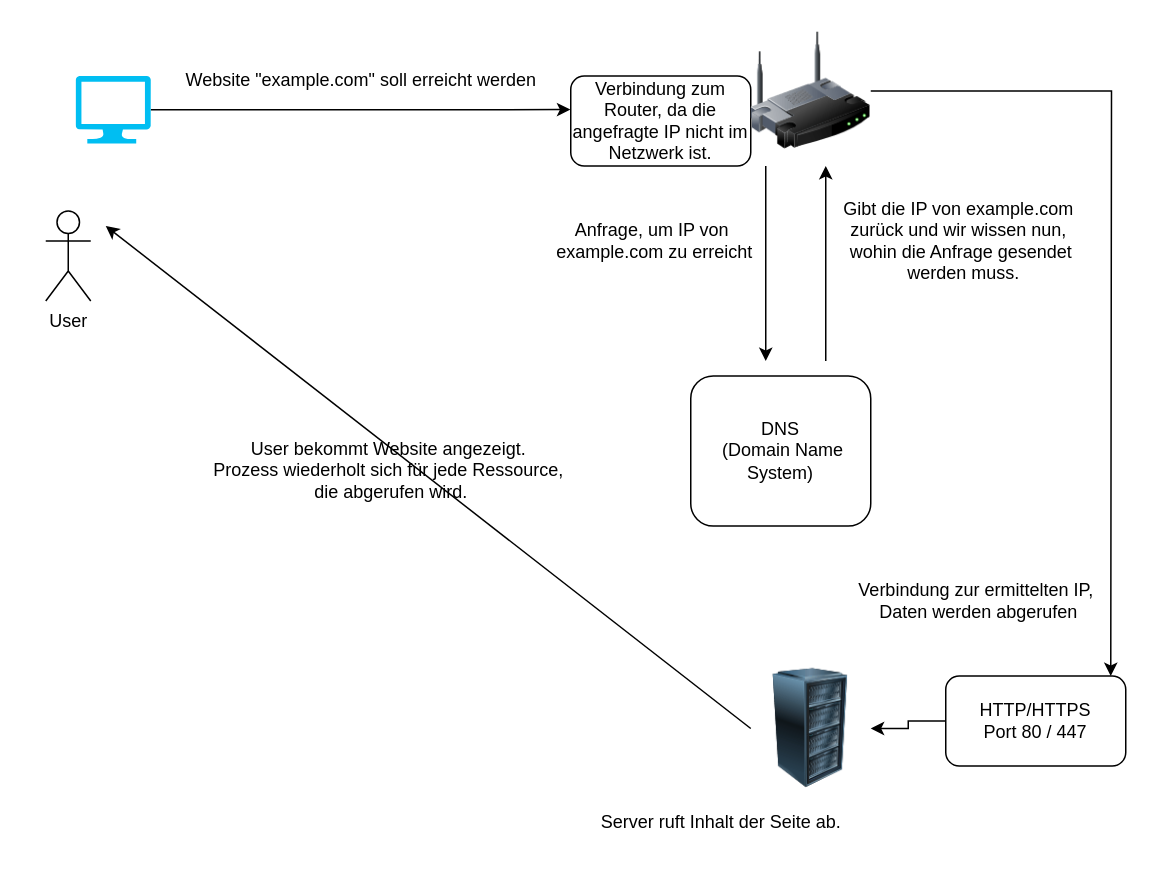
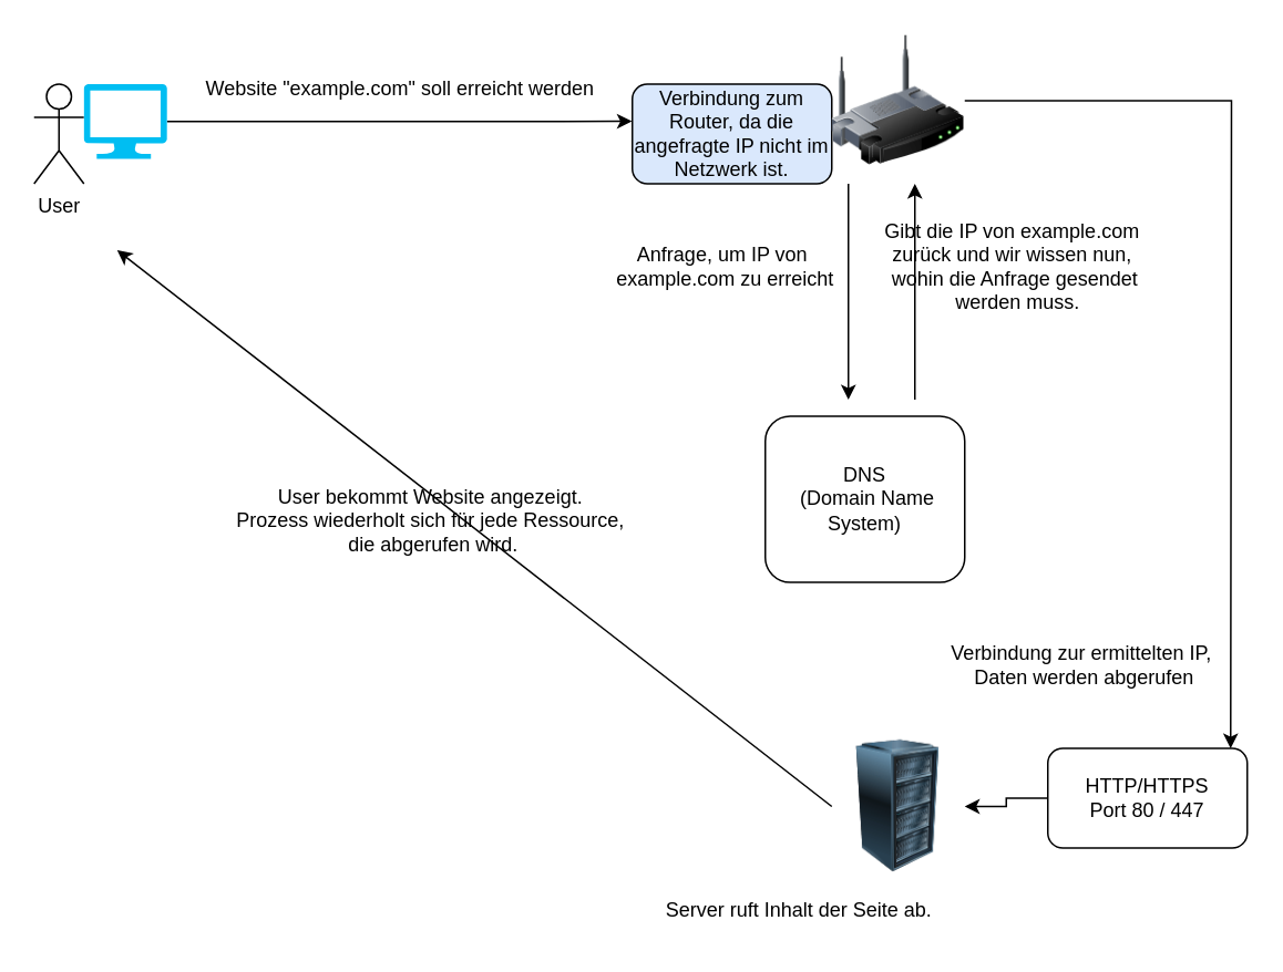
- <mxCell id="5" value="Verbindung zum Router, da die angefragte IP nicht im Netzwerk ist." style="rounded=1;whiteSpace=wrap;html=1;" vertex="1" parent="1"><mxGeometry x="380" y="50" width="120" height="60" as="geometry" /></mxCell>
+ <mxCell id="5" value="Verbindung zum Router, da die angefragte IP nicht im Netzwerk ist." style="rounded=1;whiteSpace=wrap;html=1;fillColor=#dae8fc;" vertex="1" parent="1"><mxGeometry x="380" y="50" width="120" height="60" as="geometry" /></mxCell>
- <mxCell id="13" value="Gibt die IP von example.com&amp;nbsp;&lt;div&gt;zurück und wir wissen nun,&amp;nbsp;&lt;div&gt;wohin die Anfrage gesendet&lt;/div&gt;&lt;div&gt;&amp;nbsp;werden muss.&lt;/div&gt;&lt;/div&gt;" style="text;html=1;align=center;verticalAlign=middle;resizable=0;points=[];autosize=1;strokeColor=none;fillColor=none;" vertex="1" parent="1"><mxGeometry x="550" y="125" width="180" height="70" as="geometry" /></mxCell>
+ <mxCell id="13" value="Gibt die IP von example.com&amp;nbsp;&lt;div&gt;zurück und wir wissen nun,&amp;nbsp;&lt;div&gt;wohin die Anfrage gesendet&lt;/div&gt;&lt;div&gt;&amp;nbsp;werden muss.&lt;/div&gt;&lt;/div&gt;" style="text;html=1;align=center;verticalAlign=middle;resizable=0;points=[];autosize=1;strokeColor=none;fillColor=none;" vertex="1" parent="1"><mxGeometry x="520" y="125" width="180" height="70" as="geometry" /></mxCell>
- <mxCell id="2" value="User" style="shape=umlActor;verticalLabelPosition=bottom;verticalAlign=top;html=1;outlineConnect=0;" vertex="1" parent="1"><mxGeometry x="30" y="140" width="30" height="60" as="geometry" /></mxCell>
+ <mxCell id="2" value="User" style="shape=umlActor;verticalLabelPosition=bottom;verticalAlign=top;html=1;outlineConnect=0;" vertex="1" parent="1"><mxGeometry x="20" y="50" width="30" height="60" as="geometry" /></mxCell>
